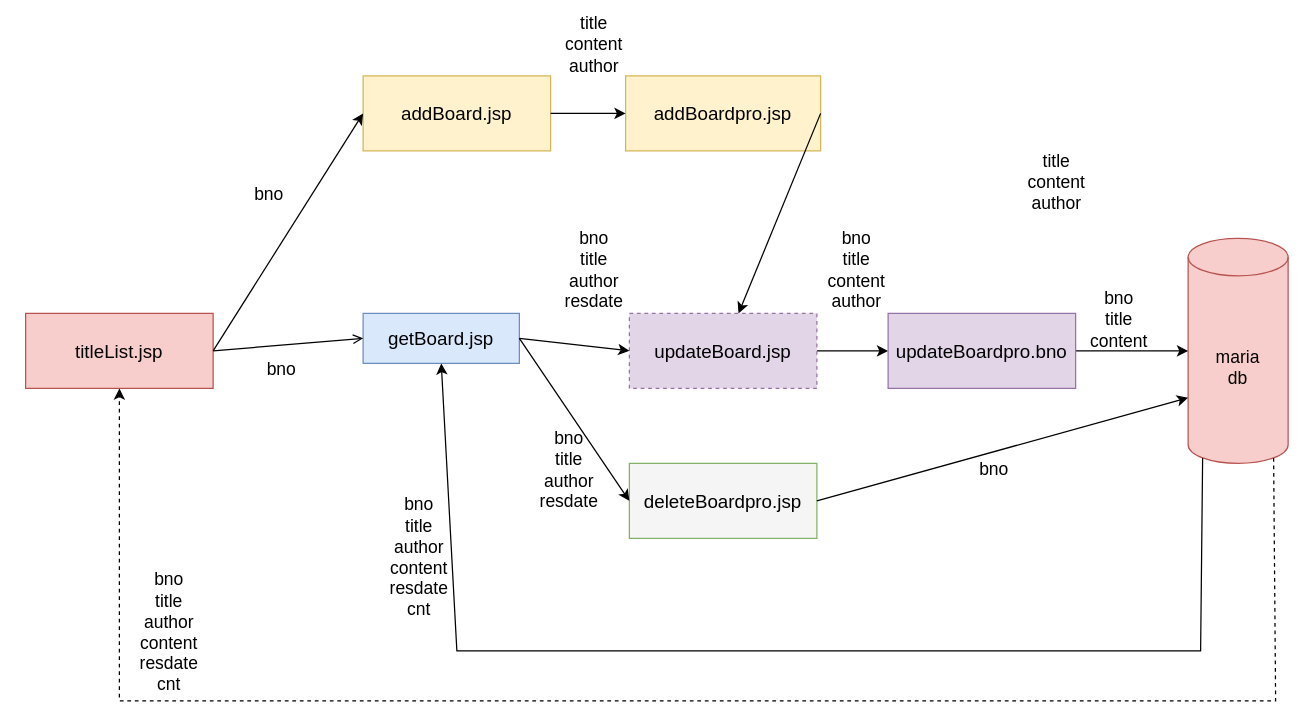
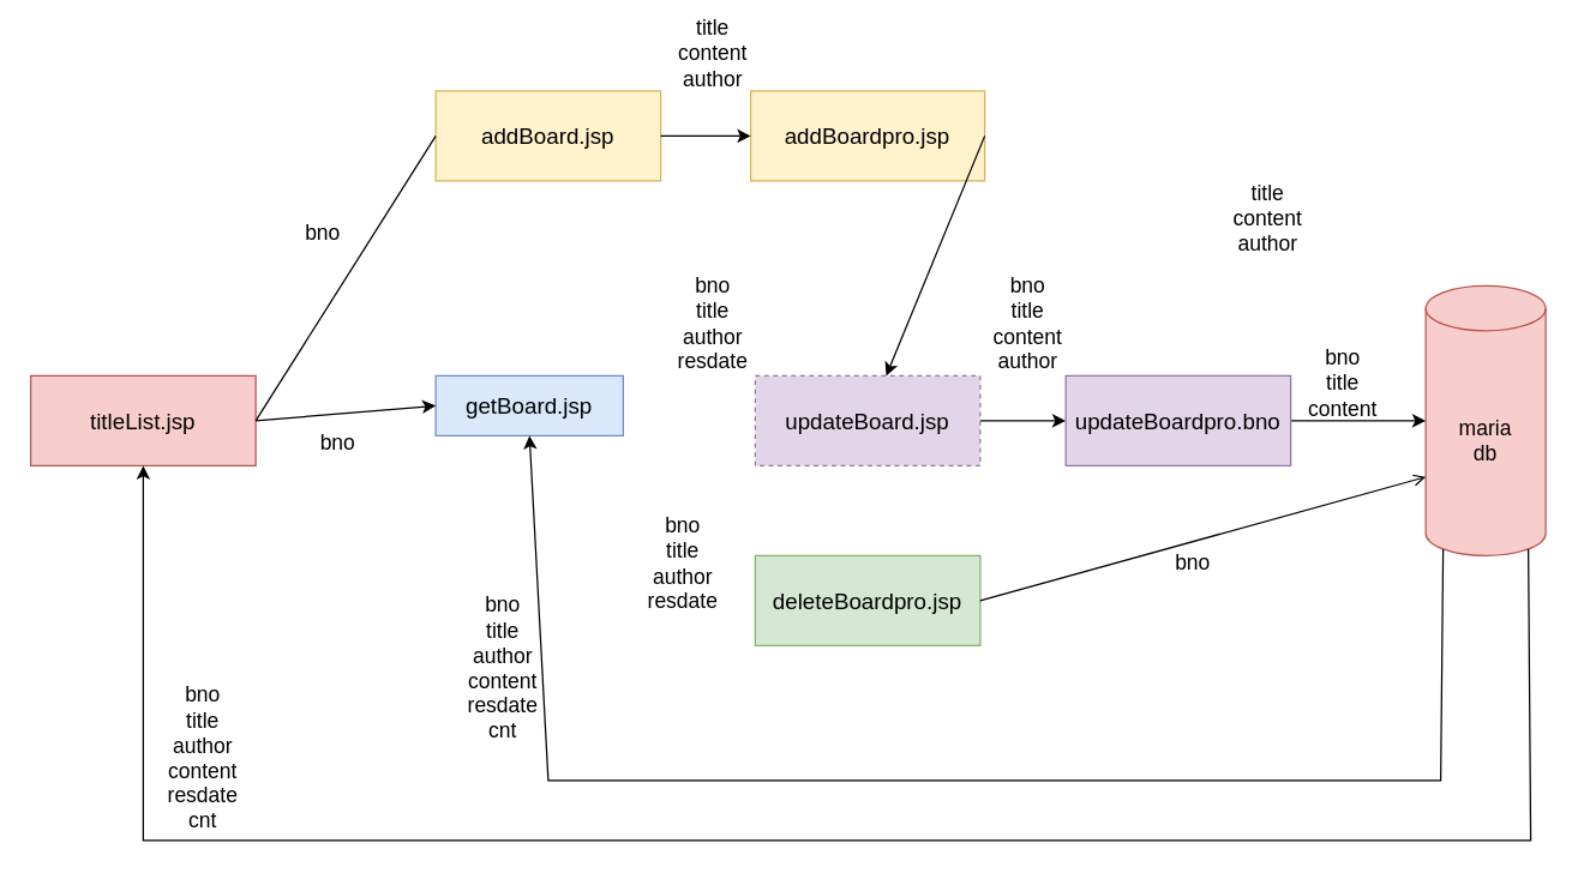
- <mxCell id="6" value="" style="endArrow=classic;html=1;rounded=0;exitX=1;exitY=0.5;exitDx=0;exitDy=0;entryX=0;entryY=0.5;entryDx=0;entryDy=0;" edge="1" parent="1" source="2" target="3"><mxGeometry width="50" height="50" relative="1" as="geometry"><mxPoint x="460" y="420" as="sourcePoint" /><mxPoint x="510" y="370" as="targetPoint" /></mxGeometry></mxCell>
+ <mxCell id="6" value="" style="endArrow=none;html=1;rounded=0;exitX=1;exitY=0.5;exitDx=0;exitDy=0;entryX=0;entryY=0.5;entryDx=0;entryDy=0;" edge="1" parent="1" source="2" target="3"><mxGeometry width="50" height="50" relative="1" as="geometry"><mxPoint x="460" y="420" as="sourcePoint" /><mxPoint x="510" y="370" as="targetPoint" /></mxGeometry></mxCell>
- <mxCell id="12" value="" style="endArrow=open;html=1;rounded=0;exitX=1;exitY=0.5;exitDx=0;exitDy=0;entryX=0;entryY=0.5;entryDx=0;entryDy=0;" edge="1" parent="1" source="2" target="11"><mxGeometry width="50" height="50" relative="1" as="geometry"><mxPoint x="460" y="310" as="sourcePoint" /><mxPoint x="510" y="260" as="targetPoint" /></mxGeometry></mxCell>
+ <mxCell id="12" value="" style="endArrow=classic;html=1;rounded=0;exitX=1;exitY=0.5;exitDx=0;exitDy=0;entryX=0;entryY=0.5;entryDx=0;entryDy=0;" edge="1" parent="1" source="2" target="11"><mxGeometry width="50" height="50" relative="1" as="geometry"><mxPoint x="460" y="310" as="sourcePoint" /><mxPoint x="510" y="260" as="targetPoint" /></mxGeometry></mxCell>
- <mxCell id="16" value="" style="endArrow=classic;html=1;rounded=0;exitX=1;exitY=0.5;exitDx=0;exitDy=0;entryX=0;entryY=0.5;entryDx=0;entryDy=0;" edge="1" parent="1" source="11" target="14"><mxGeometry width="50" height="50" relative="1" as="geometry"><mxPoint x="460" y="310" as="sourcePoint" /><mxPoint x="500" y="280" as="targetPoint" /></mxGeometry></mxCell>
- <mxCell id="18" value="" style="endArrow=classic;html=1;rounded=0;entryX=0;entryY=0;entryDx=0;entryDy=127.5;entryPerimeter=0;exitX=1;exitY=0.5;exitDx=0;exitDy=0;" edge="1" parent="1" source="15" target="5"><mxGeometry width="50" height="50" relative="1" as="geometry"><mxPoint x="663" y="290" as="sourcePoint" /><mxPoint x="800" y="253" as="targetPoint" /></mxGeometry></mxCell>
+ <mxCell id="18" value="" style="endArrow=open;html=1;rounded=0;entryX=0;entryY=0;entryDx=0;entryDy=127.5;entryPerimeter=0;exitX=1;exitY=0.5;exitDx=0;exitDy=0;" edge="1" parent="1" source="15" target="5"><mxGeometry width="50" height="50" relative="1" as="geometry"><mxPoint x="663" y="290" as="sourcePoint" /><mxPoint x="800" y="253" as="targetPoint" /></mxGeometry></mxCell>
- <mxCell id="17" value="" style="endArrow=classic;html=1;rounded=0;exitX=1;exitY=0.5;exitDx=0;exitDy=0;entryX=0;entryY=0.5;entryDx=0;entryDy=0;" edge="1" parent="1" source="11" target="15"><mxGeometry width="50" height="50" relative="1" as="geometry"><mxPoint x="460" y="310" as="sourcePoint" /><mxPoint x="510" y="260" as="targetPoint" /></mxGeometry></mxCell>
- <mxCell id="15" value="&lt;span style=&quot;font-size: 15px;&quot;&gt;deleteBoardpro.jsp&lt;/span&gt;" style="rounded=0;whiteSpace=wrap;html=1;fillColor=#f5f5f5;strokeColor=#82b366;" vertex="1" parent="1"><mxGeometry x="503" y="370" width="150" height="60" as="geometry" /></mxCell>
+ <mxCell id="15" value="&lt;span style=&quot;font-size: 15px;&quot;&gt;deleteBoardpro.jsp&lt;/span&gt;" style="rounded=0;whiteSpace=wrap;html=1;fillColor=#d5e8d4;strokeColor=#82b366;" vertex="1" parent="1"><mxGeometry x="503" y="370" width="150" height="60" as="geometry" /></mxCell>
- <mxCell id="26" value="" style="endArrow=classic;html=1;rounded=0;exitX=0.855;exitY=1;exitDx=0;exitDy=-4.35;exitPerimeter=0;entryX=0.5;entryY=1;entryDx=0;entryDy=0;dashed=1;" edge="1" parent="1" source="5" target="2"><mxGeometry width="50" height="50" relative="1" as="geometry"><mxPoint x="460" y="210" as="sourcePoint" /><mxPoint x="510" y="160" as="targetPoint" /><Array as="points"><mxPoint x="1020" y="560" /><mxPoint x="95" y="560" /></Array></mxGeometry></mxCell>
+ <mxCell id="26" value="" style="endArrow=classic;html=1;rounded=0;exitX=0.855;exitY=1;exitDx=0;exitDy=-4.35;exitPerimeter=0;entryX=0.5;entryY=1;entryDx=0;entryDy=0;" edge="1" parent="1" source="5" target="2"><mxGeometry width="50" height="50" relative="1" as="geometry"><mxPoint x="460" y="210" as="sourcePoint" /><mxPoint x="510" y="160" as="targetPoint" /><Array as="points"><mxPoint x="1020" y="560" /><mxPoint x="95" y="560" /></Array></mxGeometry></mxCell>
